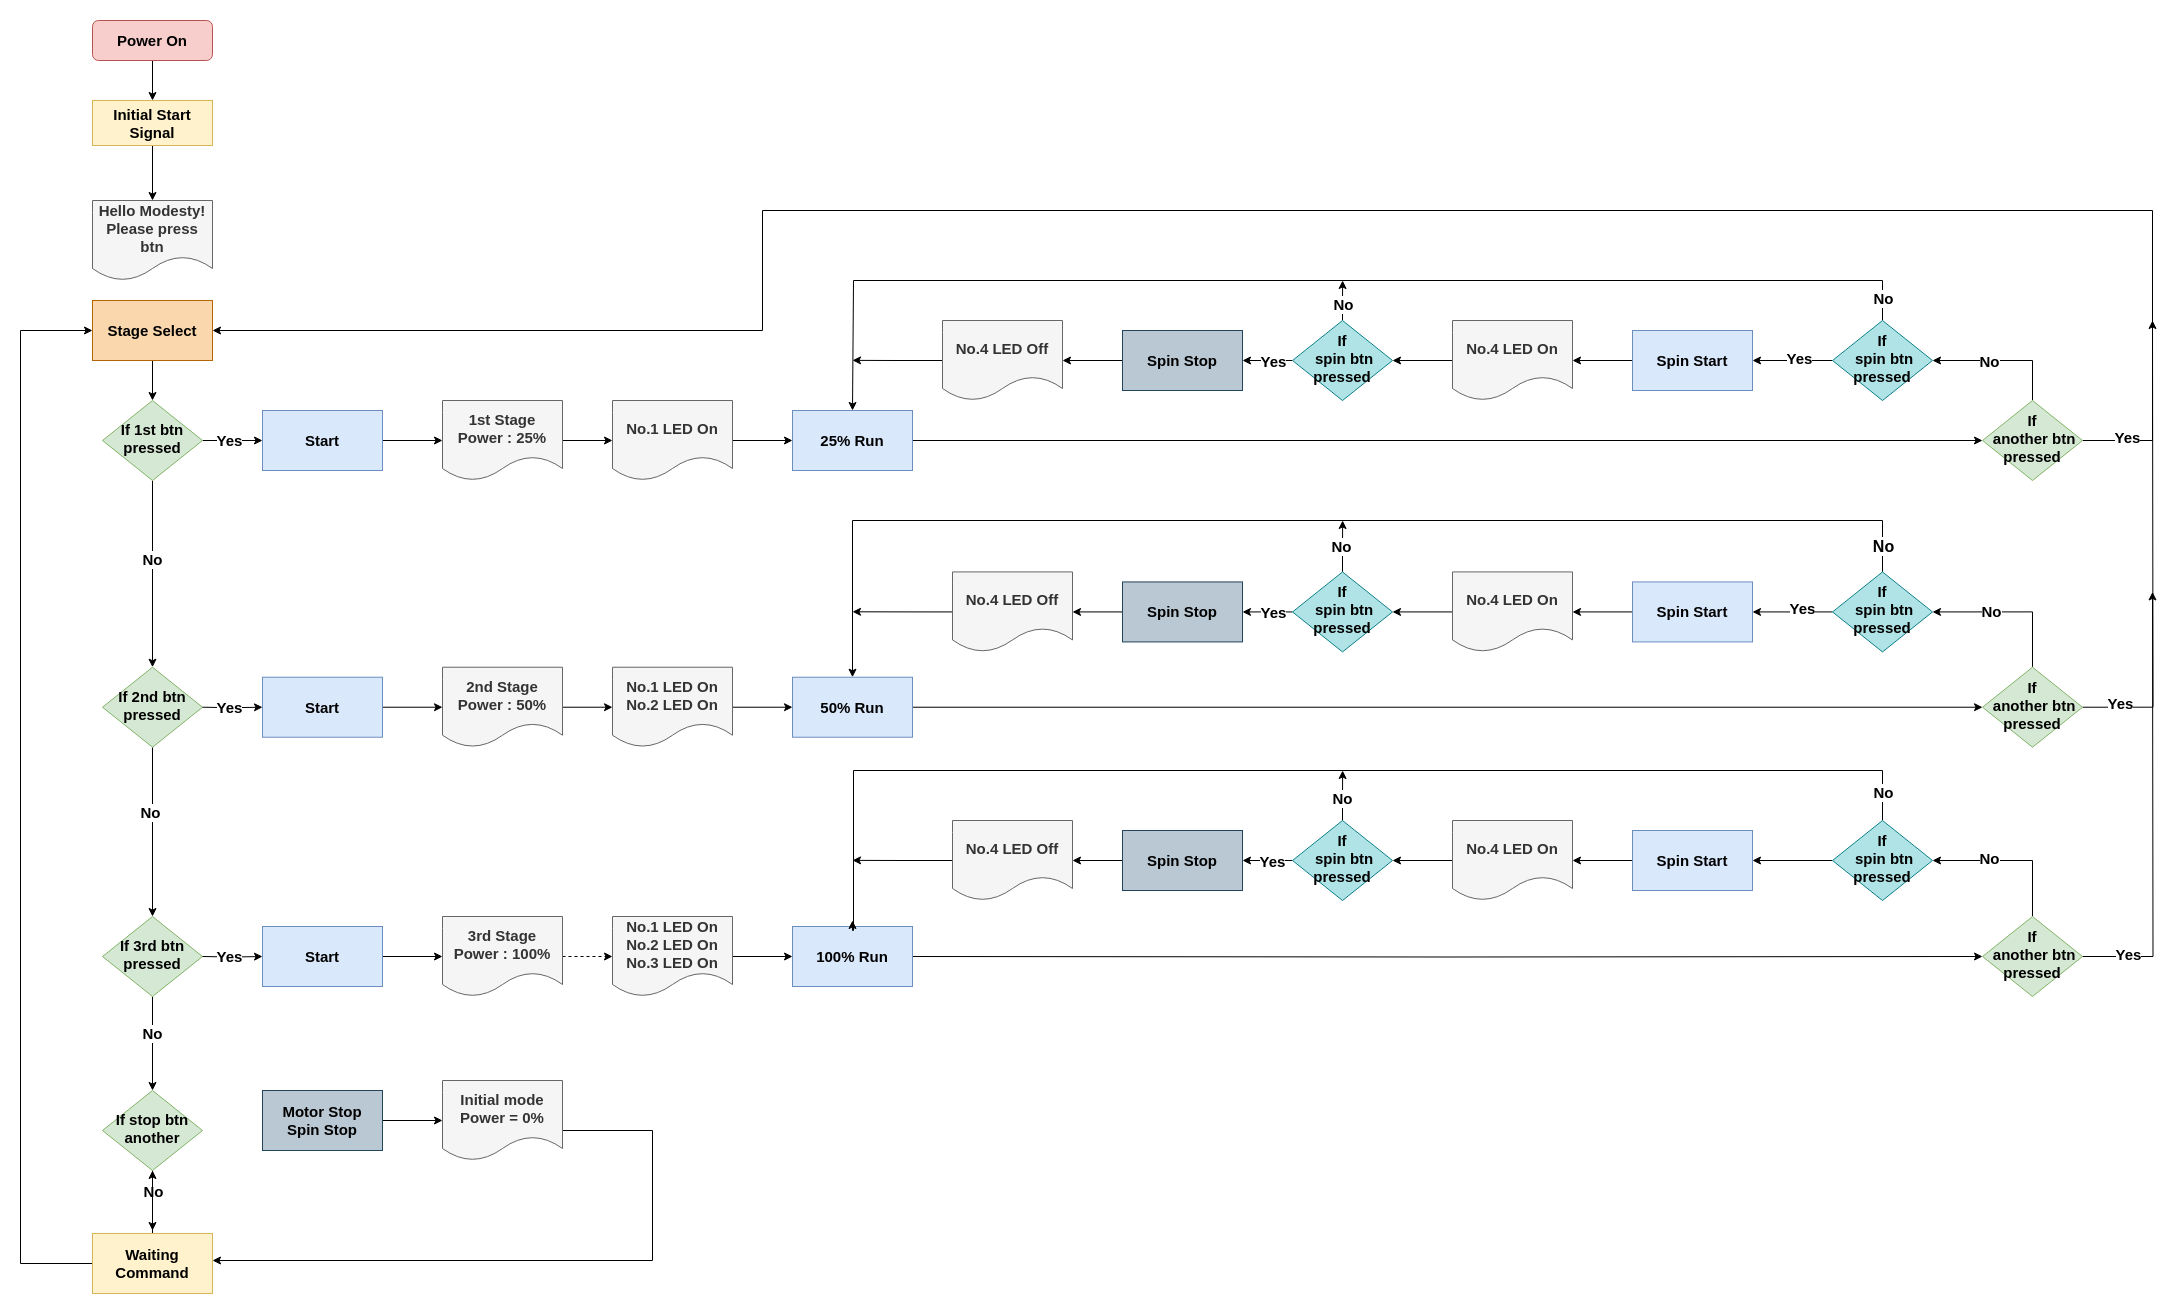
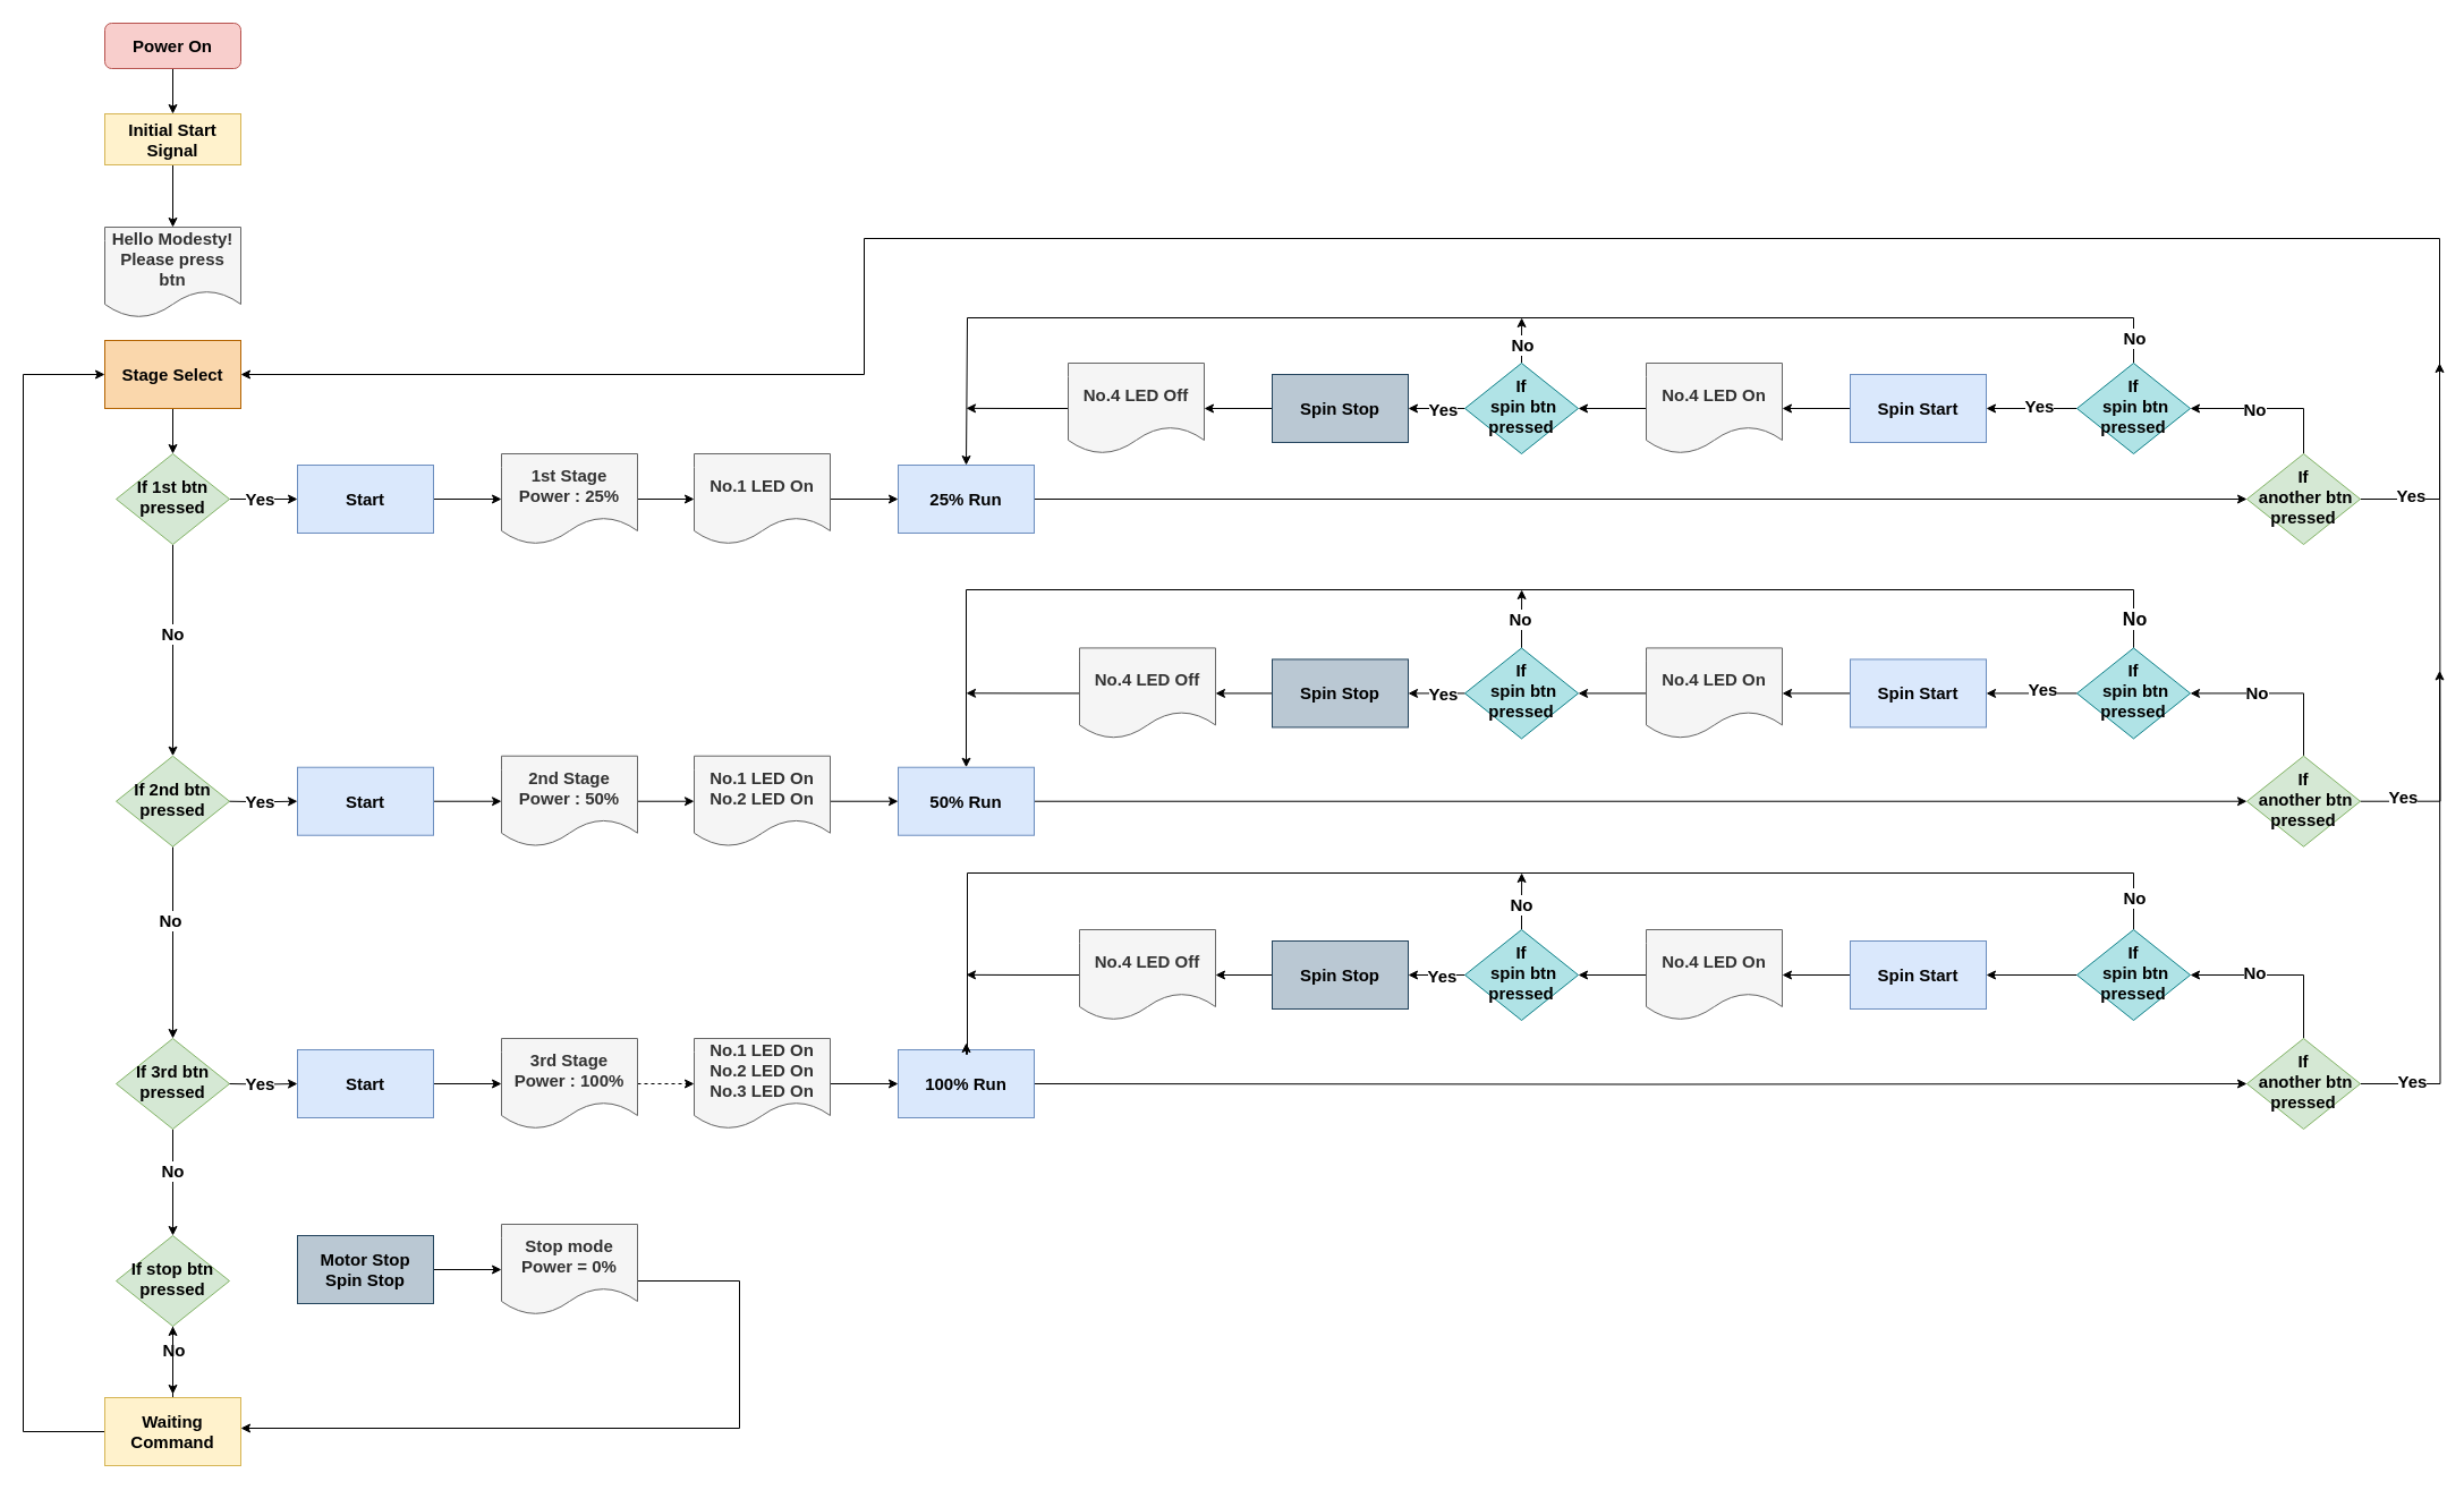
- <mxCell id="66" value="Initial mode&lt;br style=&quot;font-size: 15px;&quot;&gt;Power = 0%" style="shape=document;whiteSpace=wrap;html=1;boundedLbl=1;fontStyle=1;fontSize=15;fillColor=#f5f5f5;strokeColor=#666666;fontColor=#333333;" vertex="1" parent="1"><mxGeometry x="442" y="1080" width="120" height="80" as="geometry" /></mxCell>
+ <mxCell id="66" value="Stop mode&lt;br style=&quot;font-size: 15px;&quot;&gt;Power = 0%" style="shape=document;whiteSpace=wrap;html=1;boundedLbl=1;fontStyle=1;fontSize=15;fillColor=#f5f5f5;strokeColor=#666666;fontColor=#333333;" vertex="1" parent="1"><mxGeometry x="442" y="1080" width="120" height="80" as="geometry" /></mxCell>
- <mxCell id="22" value="If stop btn&lt;br style=&quot;font-size: 15px;&quot;&gt;another" style="rhombus;whiteSpace=wrap;html=1;shadow=0;fontFamily=Helvetica;fontSize=15;align=center;strokeWidth=1;spacing=6;spacingTop=-4;fontStyle=1;fillColor=#d5e8d4;strokeColor=#82b366;" vertex="1" parent="1"><mxGeometry x="102" y="1090" width="100" height="80" as="geometry" /></mxCell>
+ <mxCell id="22" value="If stop btn&lt;br style=&quot;font-size: 15px;&quot;&gt;pressed" style="rhombus;whiteSpace=wrap;html=1;shadow=0;fontFamily=Helvetica;fontSize=15;align=center;strokeWidth=1;spacing=6;spacingTop=-4;fontStyle=1;fillColor=#d5e8d4;strokeColor=#82b366;" vertex="1" parent="1"><mxGeometry x="102" y="1090" width="100" height="80" as="geometry" /></mxCell>
